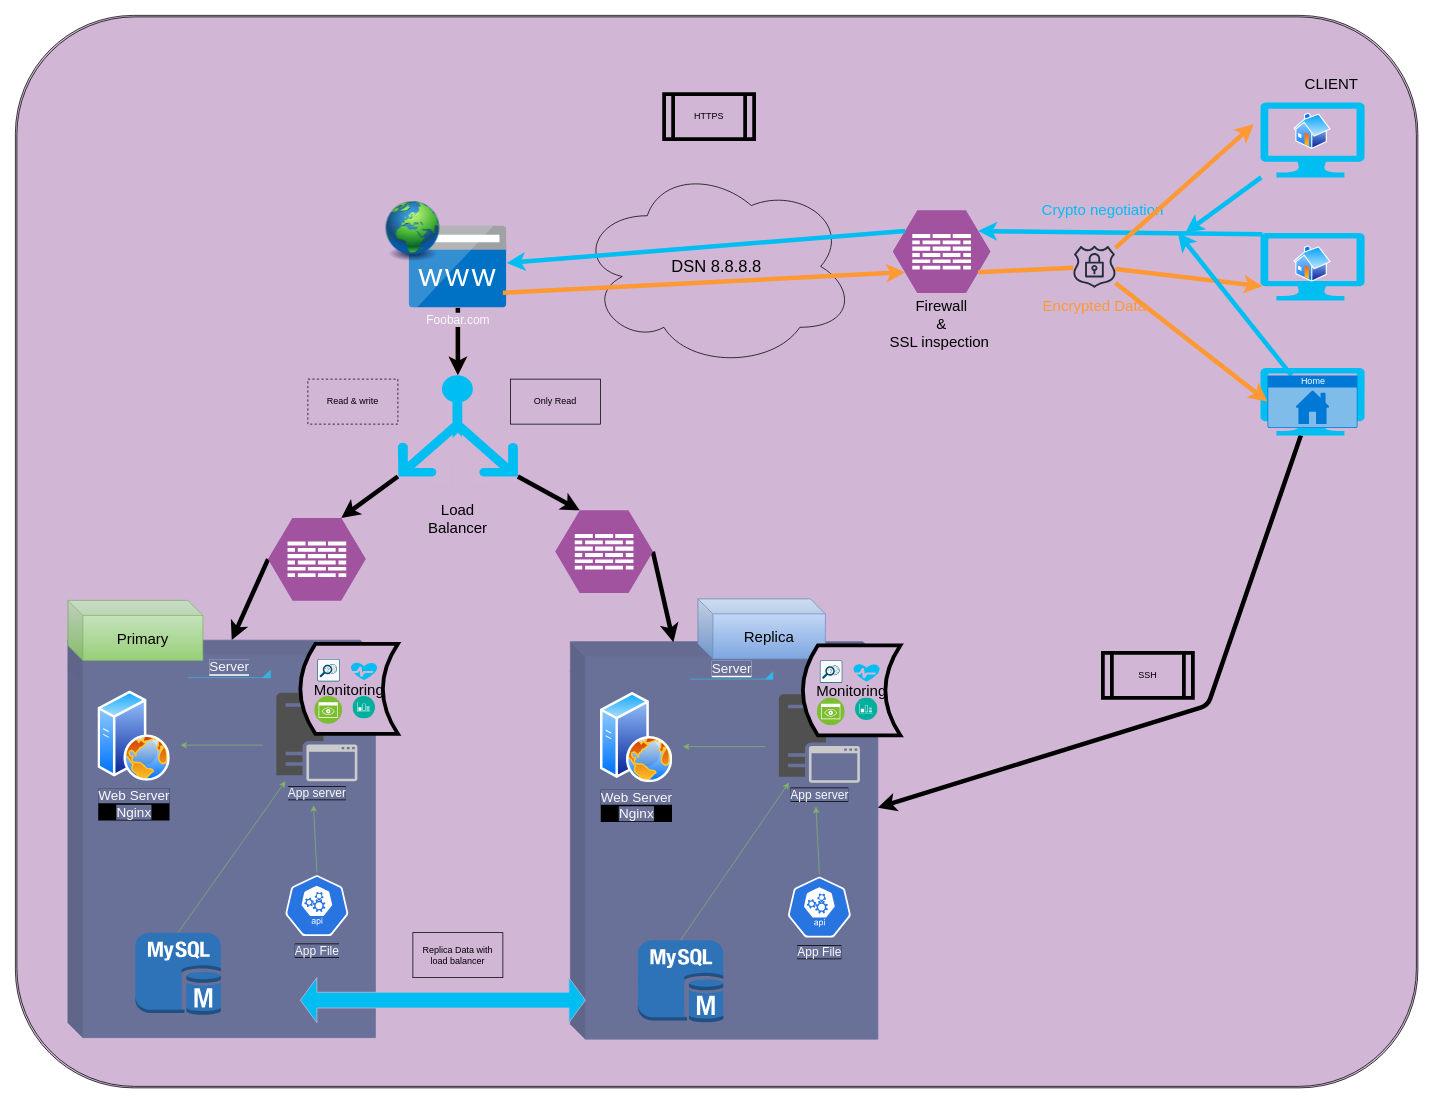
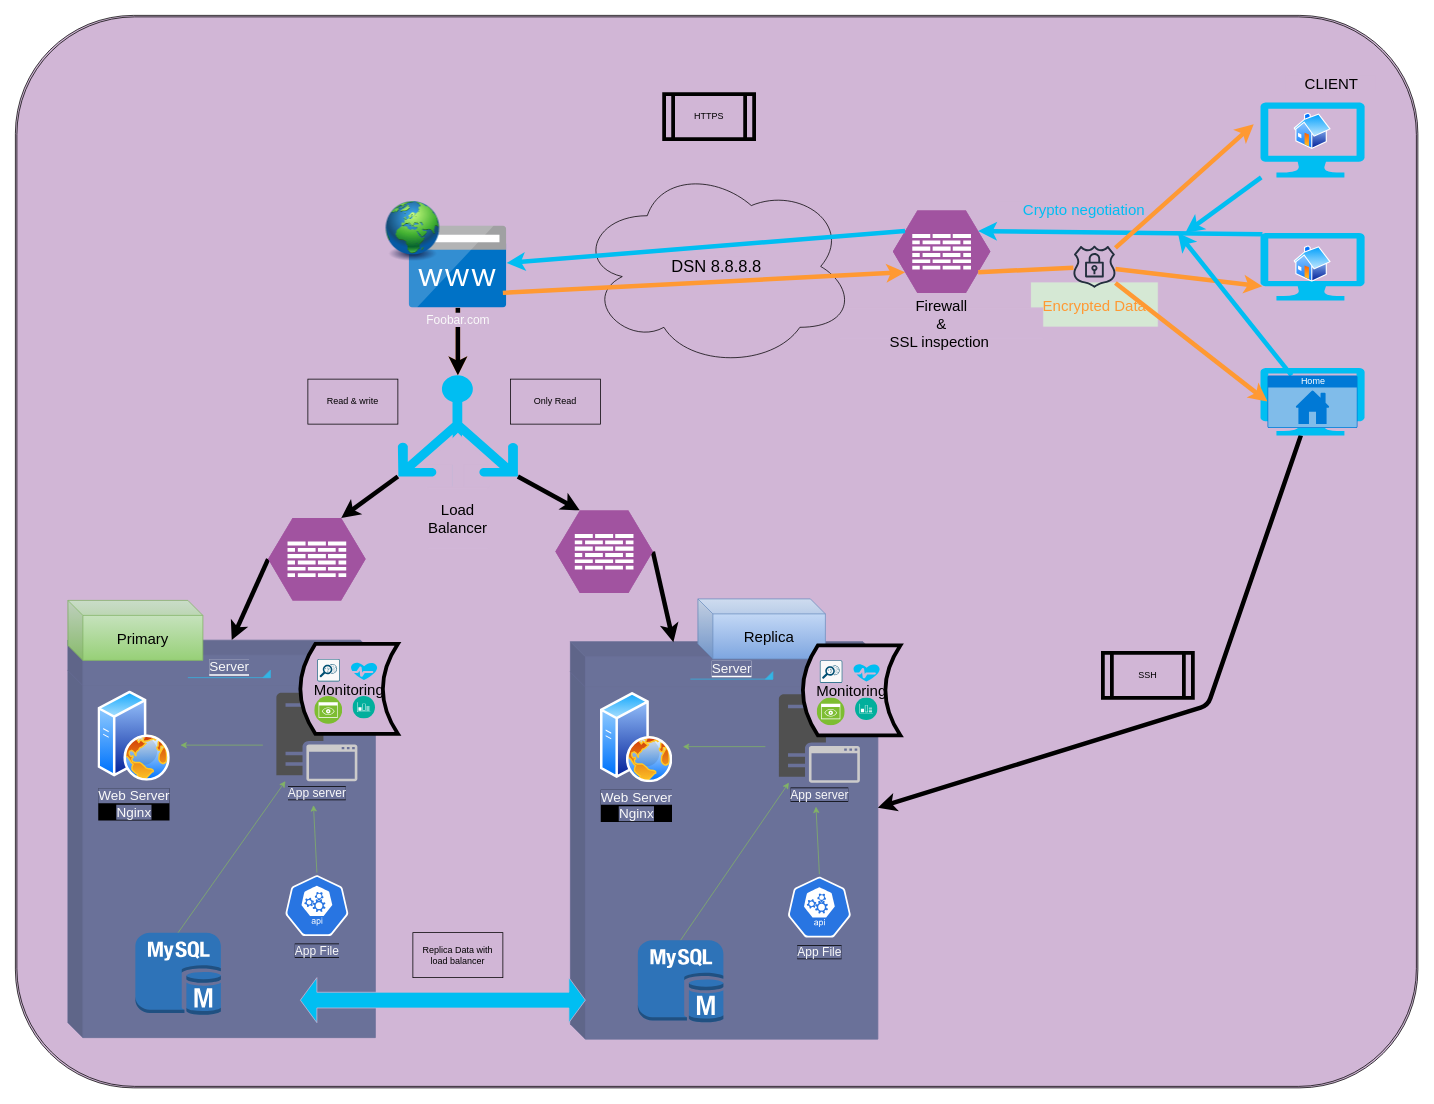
- <mxCell id="45" value="Crypto negotiation" style="rounded=0;whiteSpace=wrap;html=1;strokeColor=#D1B6D6;fontSize=20;fontColor=#00BEF2;fillColor=#D1B6D6;" vertex="1" parent="1"><mxGeometry x="1355" y="268" width="230" height="20" as="geometry" /></mxCell>
+ <mxCell id="45" value="Crypto negotiation" style="rounded=0;whiteSpace=wrap;html=1;strokeColor=#D1B6D6;fontSize=20;fontColor=#00BEF2;fillColor=#D1B6D6;" vertex="1" parent="1"><mxGeometry x="1330" y="268" width="230" height="20" as="geometry" /></mxCell>
- <mxCell id="44" value="Encrypted Data" style="rounded=0;whiteSpace=wrap;html=1;strokeColor=#D1B6D6;fontSize=20;fontColor=#FF9933;fillColor=#D1B6D6;" vertex="1" parent="1"><mxGeometry x="1373.74" y="375.5" width="170" height="60" as="geometry" /></mxCell>
+ <mxCell id="44" value="Encrypted Data" style="rounded=0;whiteSpace=wrap;html=1;strokeColor=#D1B6D6;fontSize=20;fontColor=#FF9933;fillColor=#d5e8d4;" vertex="1" parent="1"><mxGeometry x="1373.74" y="375.5" width="170" height="60" as="geometry" /></mxCell>
- <mxCell id="33" value="&lt;font color=&quot;#000000&quot;&gt;Read &amp;amp; write&lt;/font&gt;" style="rounded=0;whiteSpace=wrap;html=1;fillColor=#D1B6D6;dashed=1;" vertex="1" parent="1"><mxGeometry x="410" y="505" width="120" height="60" as="geometry" /></mxCell>
+ <mxCell id="33" value="&lt;font color=&quot;#000000&quot;&gt;Read &amp;amp; write&lt;/font&gt;" style="rounded=0;whiteSpace=wrap;html=1;fillColor=#D1B6D6;" vertex="1" parent="1"><mxGeometry x="410" y="505" width="120" height="60" as="geometry" /></mxCell>
